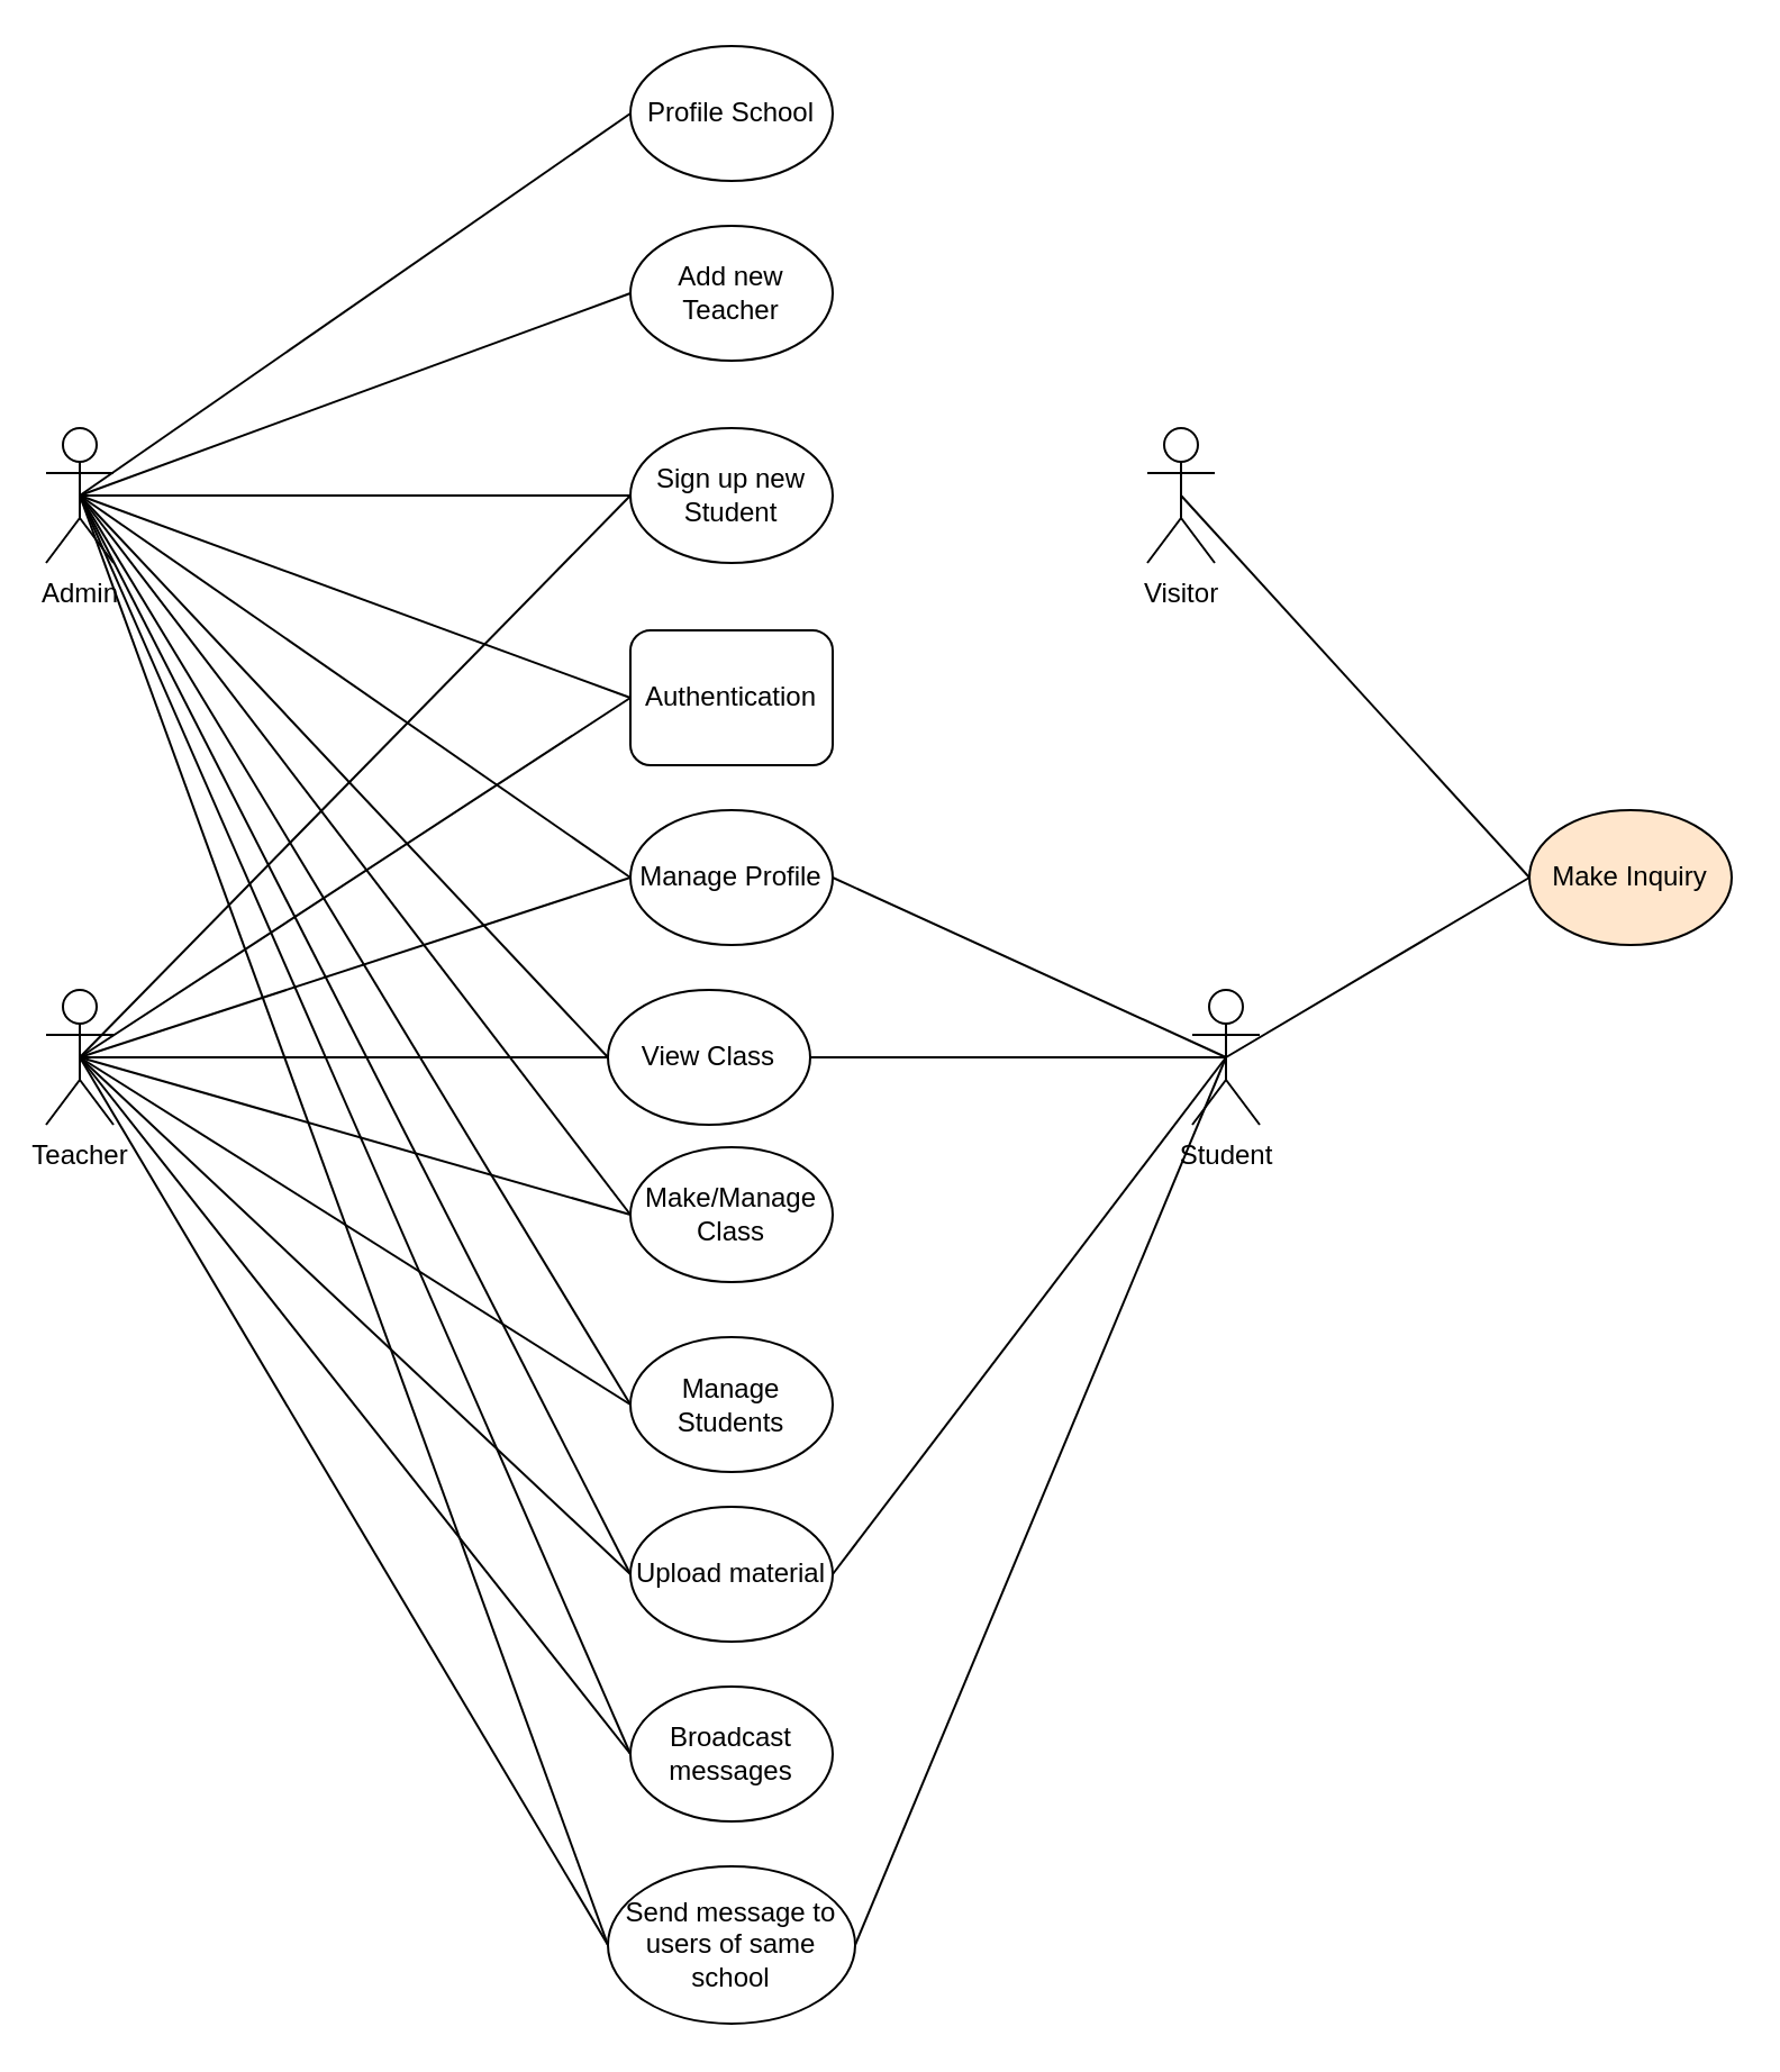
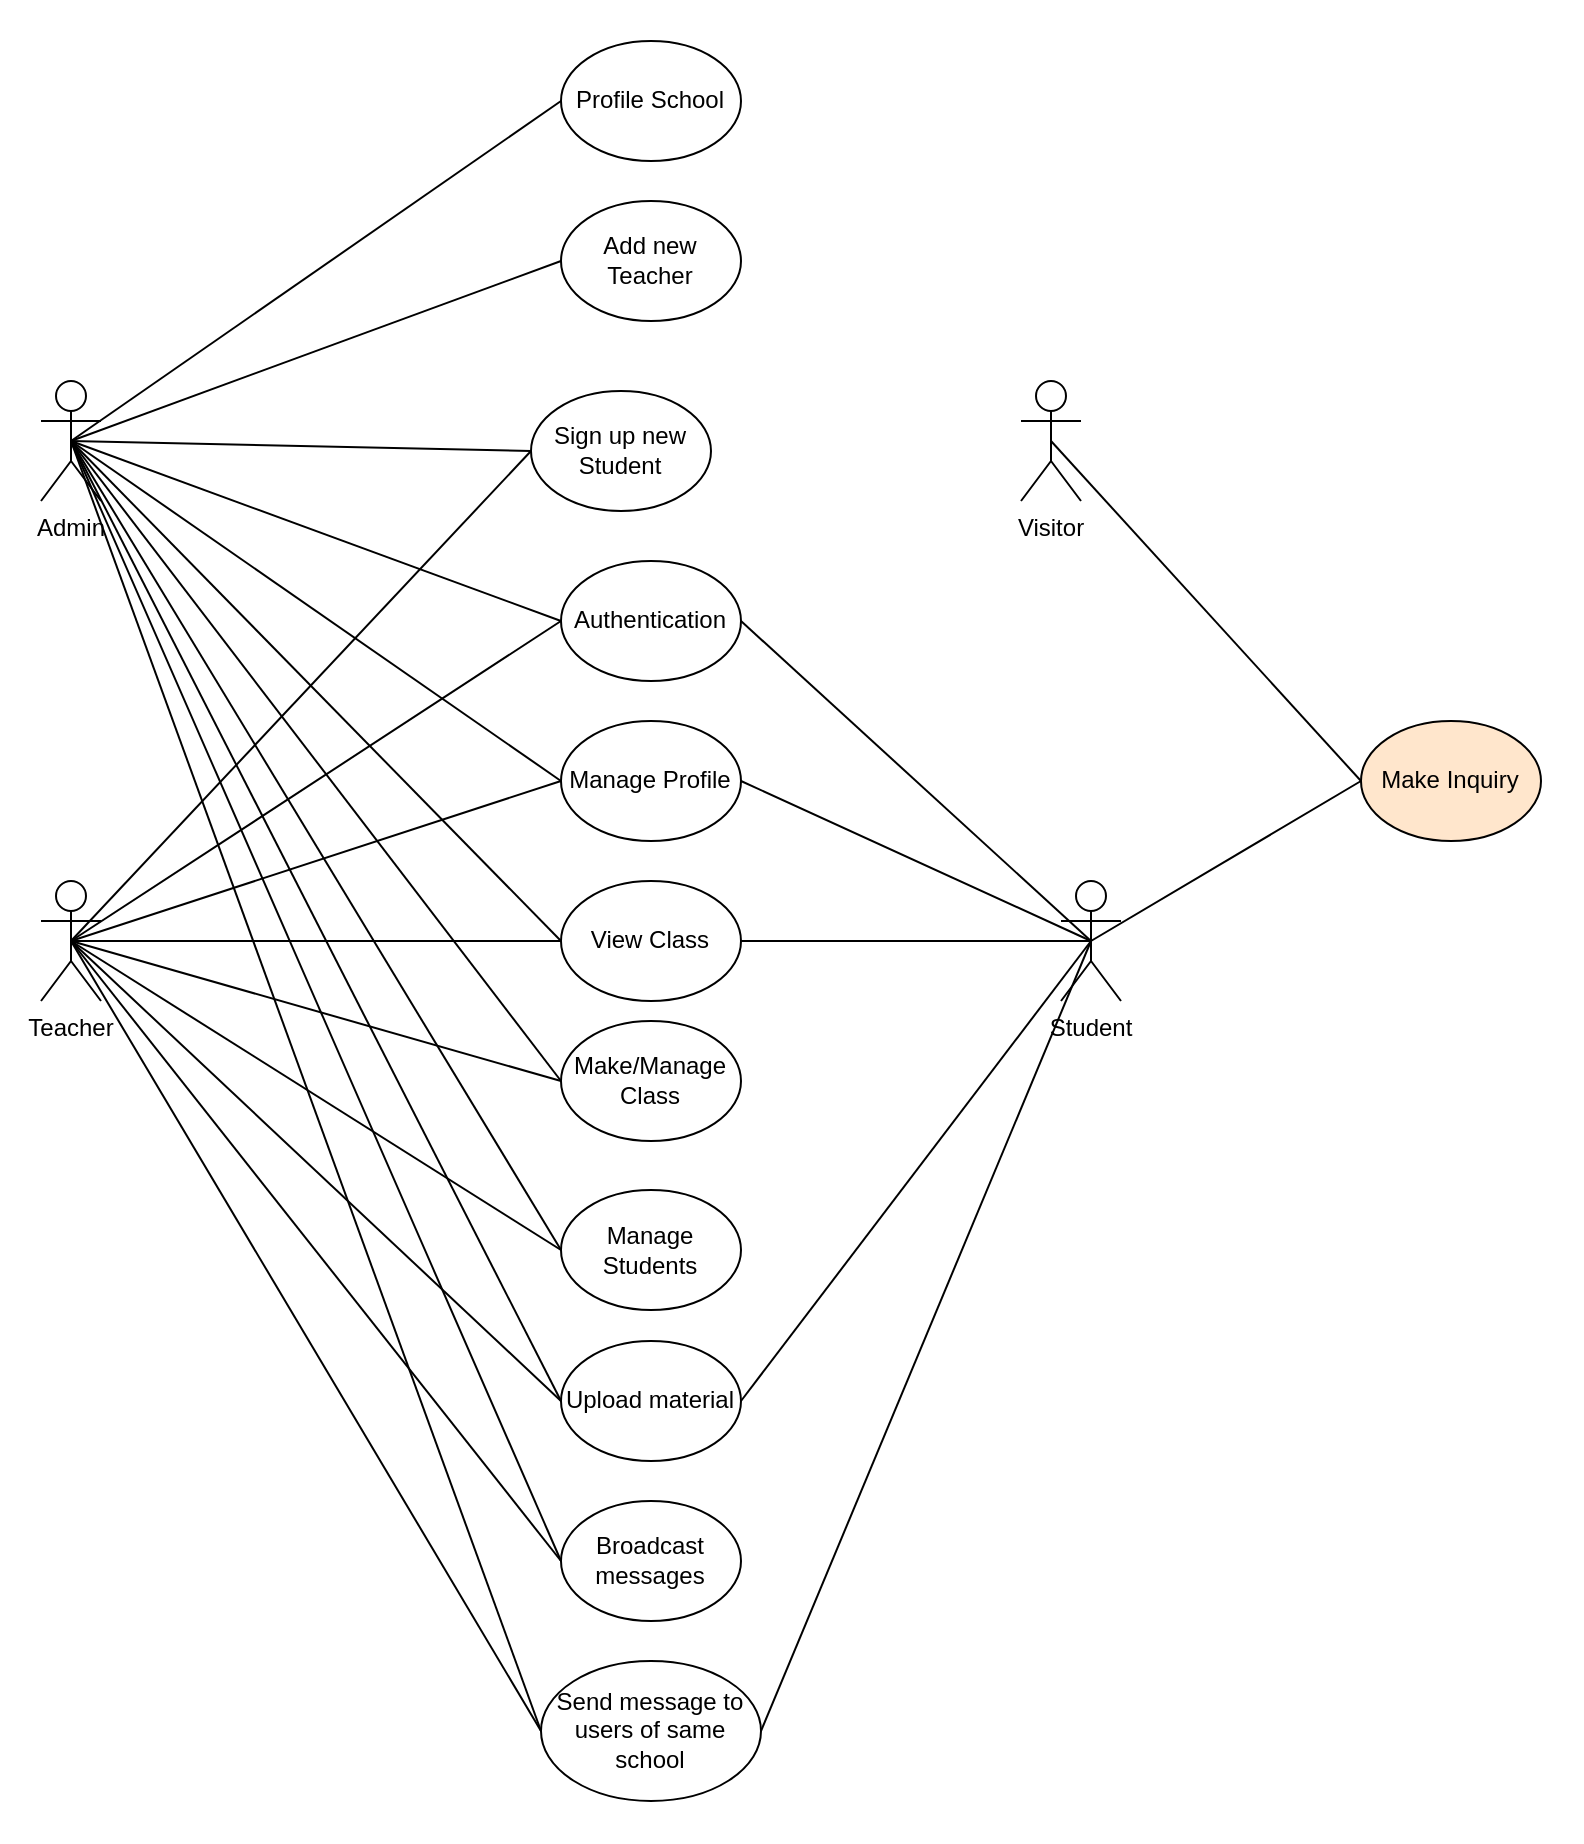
- <mxCell id="2" value="Sign up new Student" style="ellipse;whiteSpace=wrap;html=1;" vertex="1" parent="1"><mxGeometry x="280" y="190" width="90" height="60" as="geometry" /></mxCell>
+ <mxCell id="2" value="Sign up new Student" style="ellipse;whiteSpace=wrap;html=1;" vertex="1" parent="1"><mxGeometry x="265" y="195" width="90" height="60" as="geometry" /></mxCell>
- <mxCell id="3" value="Authentication" style="whiteSpace=wrap;html=1;rounded=1;" vertex="1" parent="1"><mxGeometry x="280" y="280" width="90" height="60" as="geometry" /></mxCell>
+ <mxCell id="3" value="Authentication" style="ellipse;whiteSpace=wrap;html=1;" vertex="1" parent="1"><mxGeometry x="280" y="280" width="90" height="60" as="geometry" /></mxCell>
+ <mxCell id="17" value="" style="endArrow=none;html=1;rounded=0;exitX=1;exitY=0.5;exitDx=0;exitDy=0;entryX=0.5;entryY=0.5;entryDx=0;entryDy=0;entryPerimeter=0;" edge="1" parent="1" source="3" target="9"><mxGeometry width="50" height="50" relative="1" as="geometry"><mxPoint x="380" y="150" as="sourcePoint" /><mxPoint x="655" y="150" as="targetPoint" /></mxGeometry></mxCell>
- <mxCell id="5" value="View Class" style="ellipse;whiteSpace=wrap;html=1;" vertex="1" parent="1"><mxGeometry x="270" y="440" width="90" height="60" as="geometry" /></mxCell>
+ <mxCell id="5" value="View Class" style="ellipse;whiteSpace=wrap;html=1;" vertex="1" parent="1"><mxGeometry x="280" y="440" width="90" height="60" as="geometry" /></mxCell>
